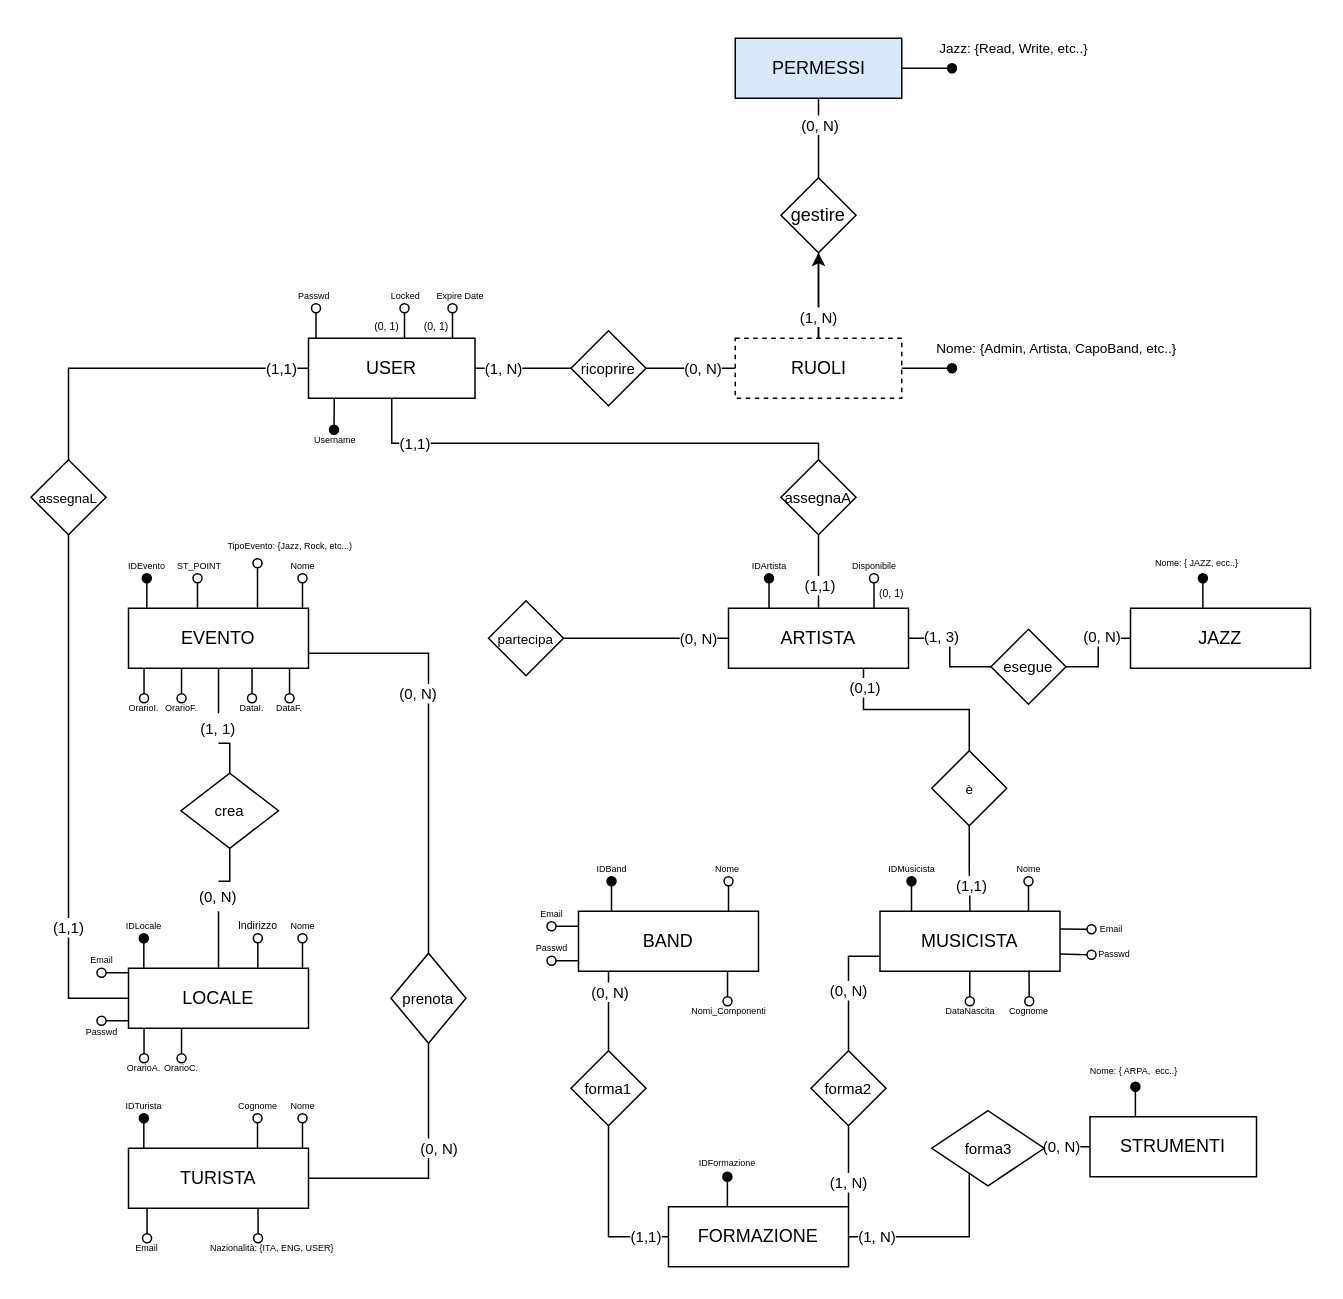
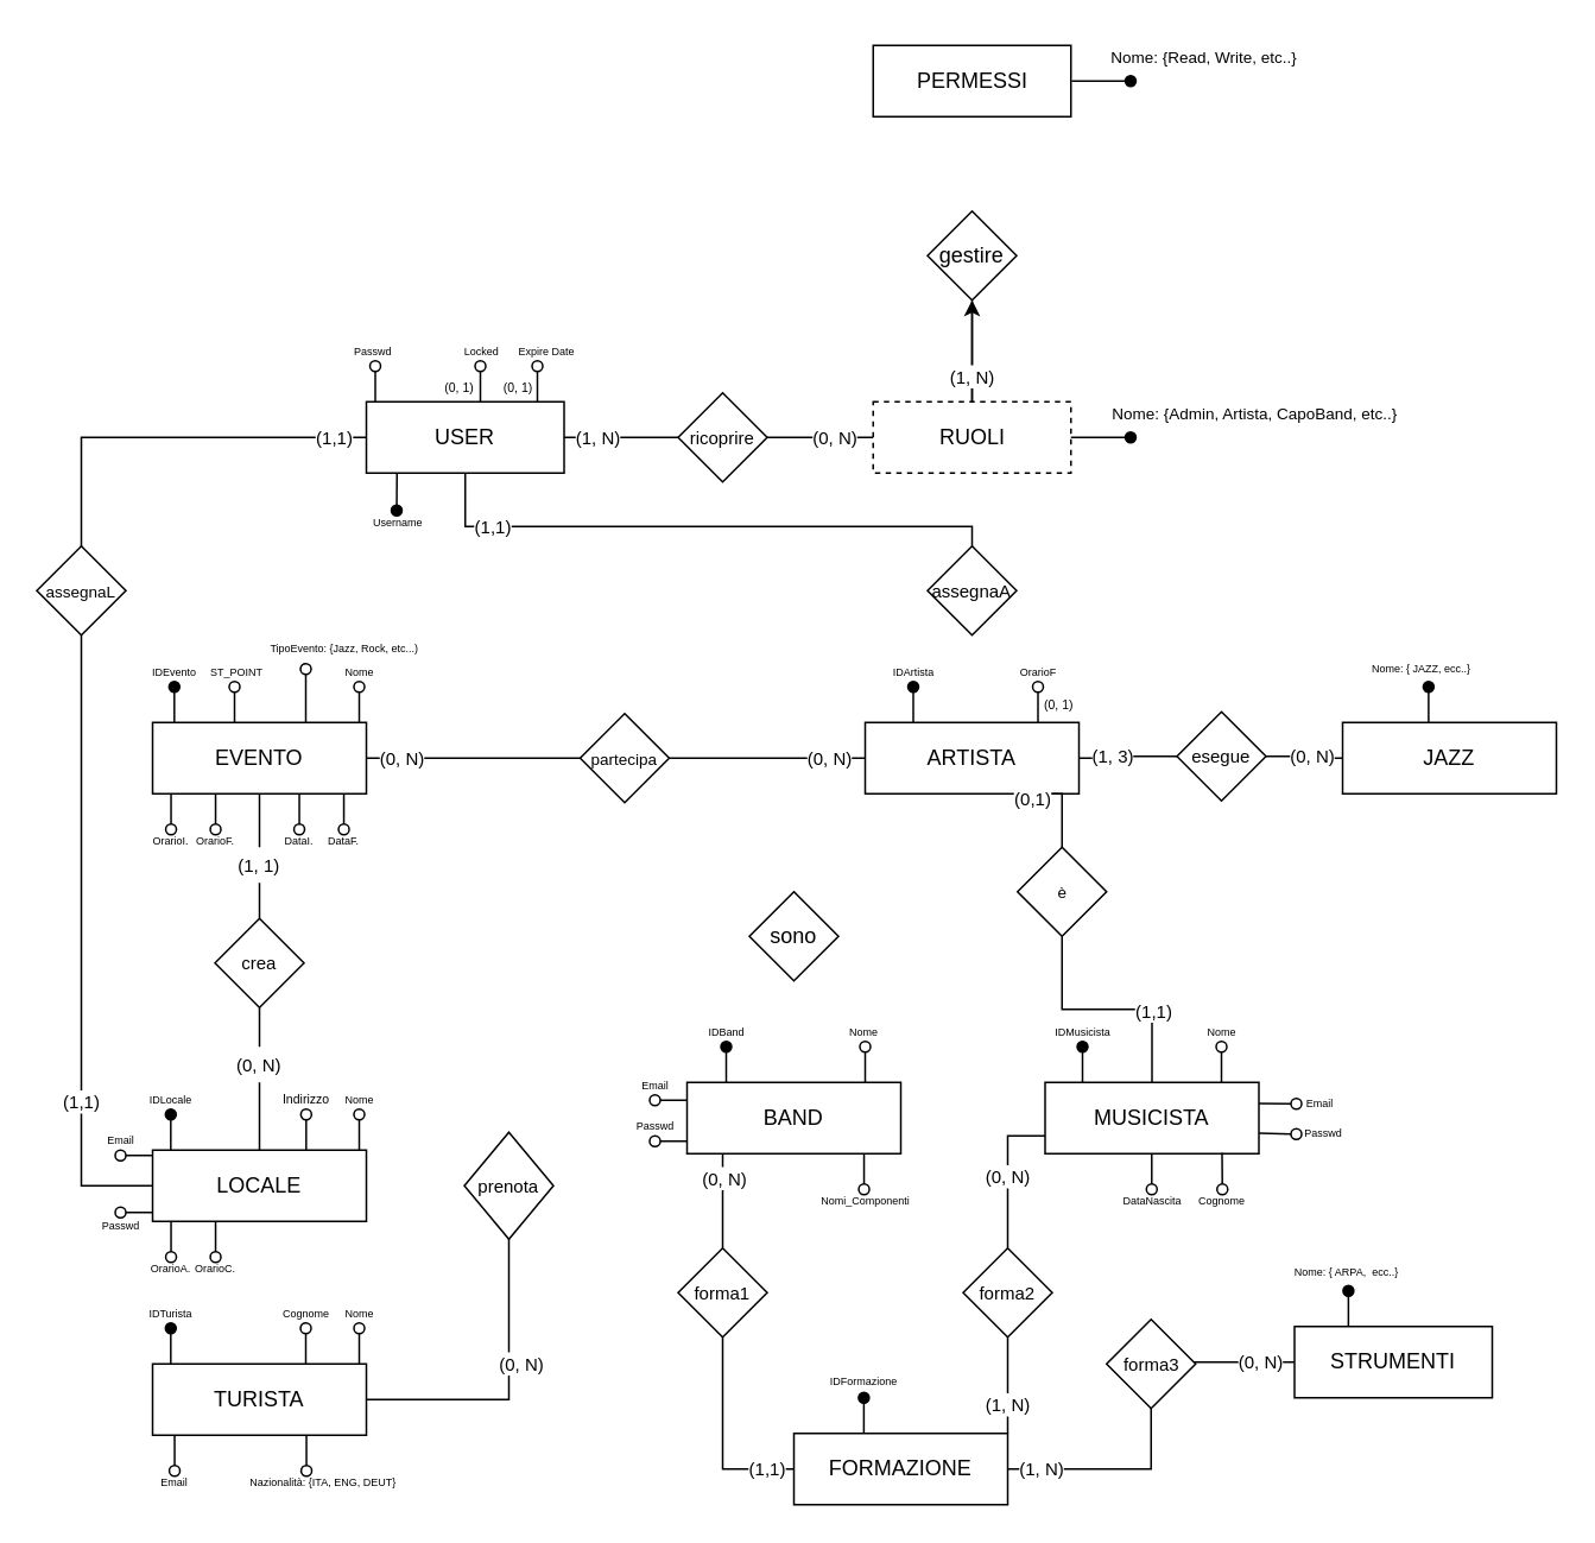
- <mxCell id="164" value="&lt;font style=&quot;font-size: 9px;&quot;&gt;Jazz: {Read, Write, etc..}&lt;/font&gt;" style="text;html=1;strokeColor=none;fillColor=none;align=center;verticalAlign=middle;whiteSpace=wrap;rounded=0;" parent="1" vertex="1"><mxGeometry x="621" y="20" width="109" height="21" as="geometry" /></mxCell>
+ <mxCell id="164" value="&lt;font style=&quot;font-size: 9px;&quot;&gt;Nome: {Read, Write, etc..}&lt;/font&gt;" style="text;html=1;strokeColor=none;fillColor=none;align=center;verticalAlign=middle;whiteSpace=wrap;rounded=0;" parent="1" vertex="1"><mxGeometry x="621" y="20" width="109" height="21" as="geometry" /></mxCell>
- <mxCell id="138" value="PERMESSI" style="rounded=0;whiteSpace=wrap;html=1;fillColor=#dae8fc;" parent="1" vertex="1"><mxGeometry x="489.5" y="25" width="111" height="40" as="geometry" /></mxCell>
+ <mxCell id="138" value="PERMESSI" style="rounded=0;whiteSpace=wrap;html=1;" parent="1" vertex="1"><mxGeometry x="489.5" y="25" width="111" height="40" as="geometry" /></mxCell>
- <mxCell id="132" style="edgeStyle=orthogonalEdgeStyle;rounded=0;orthogonalLoop=1;jettySize=auto;html=1;exitX=0.5;exitY=0;exitDx=0;exitDy=0;entryX=0.5;entryY=1;entryDx=0;entryDy=0;endArrow=none;endFill=0;" parent="1" source="144" target="138" edge="1"><mxGeometry relative="1" as="geometry" /></mxCell>
- <mxCell id="133" value="&lt;span style=&quot;font-size: 10px;&quot;&gt;(0, N)&lt;/span&gt;" style="edgeLabel;html=1;align=center;verticalAlign=middle;resizable=0;points=[];" parent="132" vertex="1" connectable="0"><mxGeometry x="0.371" relative="1" as="geometry"><mxPoint as="offset" /></mxGeometry></mxCell>
- <mxCell id="134" style="edgeStyle=orthogonalEdgeStyle;rounded=0;orthogonalLoop=1;jettySize=auto;html=1;entryX=0.5;entryY=0;entryDx=0;entryDy=0;endArrow=none;endFill=0;exitX=0.5;exitY=1;exitDx=0;exitDy=0;" parent="1" source="147" target="13" edge="1"><mxGeometry relative="1" as="geometry"><mxPoint x="539.5" y="403.286" as="targetPoint" /><mxPoint x="545" y="365" as="sourcePoint" /><Array as="points"><mxPoint x="545" y="355" /></Array></mxGeometry></mxCell>
- <mxCell id="135" value="&lt;font style=&quot;font-size: 10px;&quot;&gt;(1,1)&lt;/font&gt;" style="edgeLabel;html=1;align=center;verticalAlign=middle;resizable=0;points=[];" parent="134" vertex="1" connectable="0"><mxGeometry x="0.428" y="-2" relative="1" as="geometry"><mxPoint x="2" y="-1" as="offset" /></mxGeometry></mxCell>
- <mxCell id="75" value="&lt;span style=&quot;font-size: 6px;&quot;&gt;Disponibile&lt;/span&gt;" style="text;html=1;strokeColor=none;fillColor=none;align=center;verticalAlign=middle;whiteSpace=wrap;rounded=0;" parent="1" vertex="1"><mxGeometry x="570" y="370" width="25" height="10" as="geometry" /></mxCell>
+ <mxCell id="75" value="&lt;span style=&quot;font-size: 6px;&quot;&gt;OrarioF&lt;/span&gt;" style="text;html=1;strokeColor=none;fillColor=none;align=center;verticalAlign=middle;whiteSpace=wrap;rounded=0;" parent="1" vertex="1"><mxGeometry x="570" y="370" width="25" height="10" as="geometry" /></mxCell>
+ <mxCell id="2" style="edgeStyle=orthogonalEdgeStyle;rounded=0;orthogonalLoop=1;jettySize=auto;html=1;exitX=1;exitY=0.5;exitDx=0;exitDy=0;endArrow=none;endFill=0;entryX=0;entryY=0.5;entryDx=0;entryDy=0;" parent="1" source="4" target="20" edge="1"><mxGeometry relative="1" as="geometry"><mxPoint x="305" y="435" as="targetPoint" /><mxPoint x="245" y="425" as="sourcePoint" /></mxGeometry></mxCell>
+ <mxCell id="3" value="&lt;font style=&quot;font-size: 10px;&quot;&gt;(0, N)&lt;/font&gt;" style="edgeLabel;html=1;align=center;verticalAlign=middle;resizable=0;points=[];" parent="2" vertex="1" connectable="0"><mxGeometry x="-0.605" y="-1" relative="1" as="geometry"><mxPoint x="-5" y="-2" as="offset" /></mxGeometry></mxCell>
- <mxCell id="119" value="&lt;font size=&quot;1&quot;&gt;esegue&lt;/font&gt;" style="rhombus;whiteSpace=wrap;html=1;" parent="1" vertex="1"><mxGeometry x="660" y="419" width="50" height="50" as="geometry" /></mxCell>
+ <mxCell id="119" value="&lt;font size=&quot;1&quot;&gt;esegue&lt;/font&gt;" style="rhombus;whiteSpace=wrap;html=1;" parent="1" vertex="1"><mxGeometry x="660" y="399" width="50" height="50" as="geometry" /></mxCell>
- <mxCell id="26" style="edgeStyle=orthogonalEdgeStyle;rounded=0;orthogonalLoop=1;jettySize=auto;html=1;entryX=0.5;entryY=0;entryDx=0;entryDy=0;endArrow=none;endFill=0;exitX=1;exitY=0.75;exitDx=0;exitDy=0;" parent="1" source="4" target="71" edge="1"><mxGeometry relative="1" as="geometry"><mxPoint x="285" y="695" as="targetPoint" /><mxPoint x="225" y="445" as="sourcePoint" /><Array as="points"><mxPoint x="285" y="435" /></Array></mxGeometry></mxCell>
- <mxCell id="27" value="&lt;br&gt;&lt;div&gt;&lt;br&gt;&lt;/div&gt;" style="edgeLabel;html=1;align=center;verticalAlign=middle;resizable=0;points=[];" parent="26" vertex="1" connectable="0"><mxGeometry x="-0.727" y="1" relative="1" as="geometry"><mxPoint as="offset" /></mxGeometry></mxCell>
- <mxCell id="28" value="&lt;font style=&quot;font-size: 10px;&quot;&gt;(0, N)&lt;/font&gt;" style="edgeLabel;html=1;align=center;verticalAlign=middle;resizable=0;points=[];" parent="26" vertex="1" connectable="0"><mxGeometry x="-0.728" relative="1" as="geometry"><mxPoint x="34" y="26" as="offset" /></mxGeometry></mxCell>
+ <mxCell id="111" value="sono" style="rhombus;whiteSpace=wrap;html=1;" parent="1" vertex="1"><mxGeometry x="420" y="500" width="50" height="50" as="geometry" /></mxCell>
- <mxCell id="116" value="&lt;font style=&quot;font-size: 9px;&quot;&gt;è&lt;/font&gt;" style="rhombus;whiteSpace=wrap;html=1;" parent="1" vertex="1"><mxGeometry x="620.5" y="500" width="50" height="50" as="geometry" /></mxCell>
+ <mxCell id="116" value="&lt;font style=&quot;font-size: 9px;&quot;&gt;è&lt;/font&gt;" style="rhombus;whiteSpace=wrap;html=1;" parent="1" vertex="1"><mxGeometry x="570.5" y="475" width="50" height="50" as="geometry" /></mxCell>
- <mxCell id="23" value="&lt;font style=&quot;font-size: 10px;&quot;&gt;crea&lt;/font&gt;" style="rhombus;whiteSpace=wrap;html=1;" parent="1" vertex="1"><mxGeometry x="120" y="515" width="65" height="50" as="geometry" /></mxCell>
+ <mxCell id="23" value="&lt;font style=&quot;font-size: 10px;&quot;&gt;crea&lt;/font&gt;" style="rhombus;whiteSpace=wrap;html=1;" parent="1" vertex="1"><mxGeometry x="120" y="515" width="50" height="50" as="geometry" /></mxCell>
- <mxCell id="126" value="&lt;span style=&quot;font-size: x-small;&quot;&gt;forma3&lt;/span&gt;" style="rhombus;whiteSpace=wrap;html=1;" parent="1" vertex="1"><mxGeometry x="620.5" y="740" width="75" height="50" as="geometry" /></mxCell>
+ <mxCell id="126" value="&lt;span style=&quot;font-size: x-small;&quot;&gt;forma3&lt;/span&gt;" style="rhombus;whiteSpace=wrap;html=1;" parent="1" vertex="1"><mxGeometry x="620.5" y="740" width="50" height="50" as="geometry" /></mxCell>
- <mxCell id="70" value="&lt;font style=&quot;font-size: 6px;&quot;&gt;Nazionalità: {ITA, ENG, USER}&lt;/font&gt;" style="text;html=1;strokeColor=none;fillColor=none;align=center;verticalAlign=middle;whiteSpace=wrap;rounded=0;direction=west;" parent="1" vertex="1"><mxGeometry x="133" y="825" width="96" height="10" as="geometry" /></mxCell>
+ <mxCell id="70" value="&lt;font style=&quot;font-size: 6px;&quot;&gt;Nazionalità: {ITA, ENG, DEUT}&lt;/font&gt;" style="text;html=1;strokeColor=none;fillColor=none;align=center;verticalAlign=middle;whiteSpace=wrap;rounded=0;direction=west;" parent="1" vertex="1"><mxGeometry x="133" y="825" width="96" height="10" as="geometry" /></mxCell>
